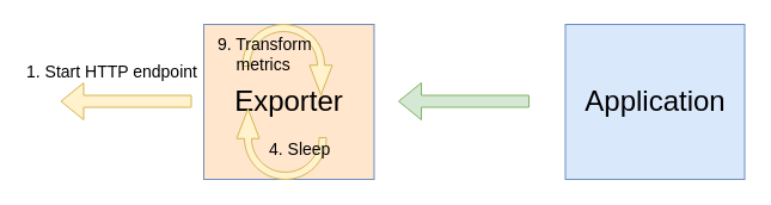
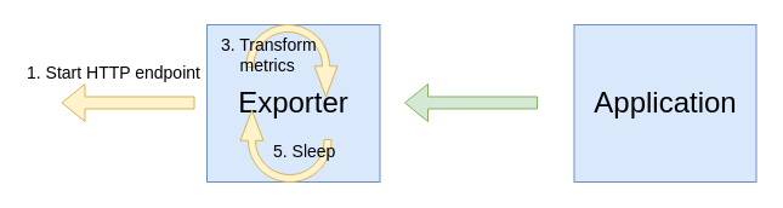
- <mxCell id="9" value="9. Transform&amp;nbsp; &amp;nbsp; &amp;nbsp; metrics" style="text;html=1;strokeColor=none;fillColor=none;align=left;verticalAlign=middle;whiteSpace=wrap;rounded=0;fontSize=14;" vertex="1" parent="1"><mxGeometry x="180" y="35" width="90" height="20" as="geometry" /></mxCell>
+ <mxCell id="9" value="3. Transform&amp;nbsp; &amp;nbsp; &amp;nbsp; metrics" style="text;html=1;strokeColor=none;fillColor=none;align=left;verticalAlign=middle;whiteSpace=wrap;rounded=0;fontSize=14;" vertex="1" parent="1"><mxGeometry x="180" y="35" width="90" height="20" as="geometry" /></mxCell>
- <mxCell id="2" value="Exporter" style="rounded=0;whiteSpace=wrap;html=1;fillColor=#ffe6cc;strokeColor=#6c8ebf;fontSize=24;" vertex="1" parent="1"><mxGeometry x="170" y="20" width="142.5" height="130" as="geometry" /></mxCell>
+ <mxCell id="2" value="Exporter" style="rounded=0;whiteSpace=wrap;html=1;fillColor=#dae8fc;strokeColor=#6c8ebf;fontSize=24;" vertex="1" parent="1"><mxGeometry x="170" y="20" width="142.5" height="130" as="geometry" /></mxCell>
- <mxCell id="10" value="4. Sleep" style="text;html=1;strokeColor=none;fillColor=none;align=left;verticalAlign=middle;whiteSpace=wrap;rounded=0;fontSize=14;" vertex="1" parent="1"><mxGeometry x="222.5" y="115" width="90" height="20" as="geometry" /></mxCell>
+ <mxCell id="10" value="5. Sleep" style="text;html=1;strokeColor=none;fillColor=none;align=left;verticalAlign=middle;whiteSpace=wrap;rounded=0;fontSize=14;" vertex="1" parent="1"><mxGeometry x="222.5" y="115" width="90" height="20" as="geometry" /></mxCell>
